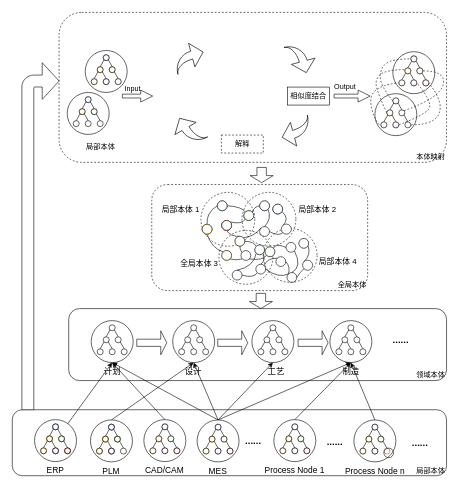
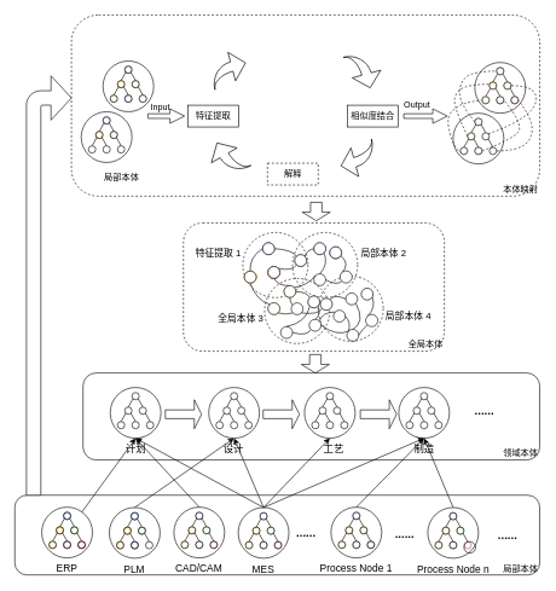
+ <mxCell id="57" value="特征提取" style="rounded=0;whiteSpace=wrap;html=1;fillColor=none;strokeColor=#000000;strokeWidth=1;" parent="1" vertex="1"><mxGeometry x="258.55" y="144.5" width="70" height="30" as="geometry" /></mxCell>
- <mxCell id="200" value="局部本体 1" style="text;html=1;strokeColor=none;fillColor=none;align=center;verticalAlign=middle;whiteSpace=wrap;rounded=0;fontSize=13;fontColor=#000000;strokeWidth=1;" parent="1" vertex="1"><mxGeometry x="265.24" y="334.33" width="72.39" height="30" as="geometry" /></mxCell>
+ <mxCell id="200" value="特征提取 1" style="text;html=1;strokeColor=none;fillColor=none;align=center;verticalAlign=middle;whiteSpace=wrap;rounded=0;fontSize=13;fontColor=#000000;strokeWidth=1;" parent="1" vertex="1"><mxGeometry x="265.24" y="334.33" width="72.39" height="30" as="geometry" /></mxCell>
